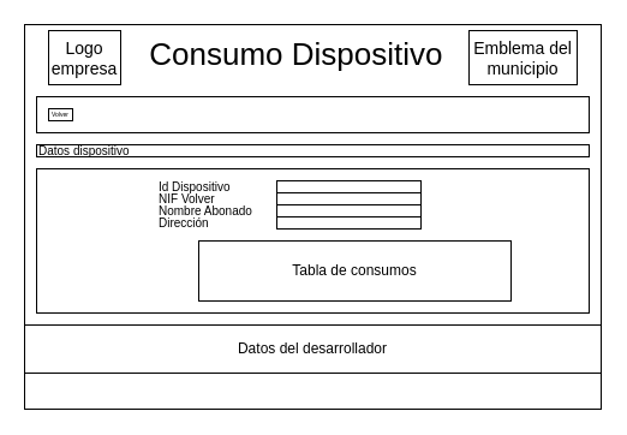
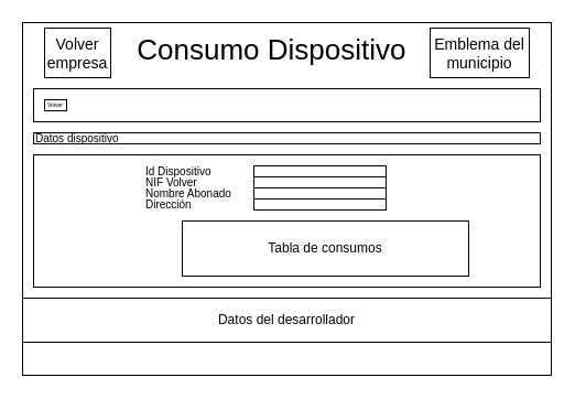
- <mxCell id="4" value="Logo&lt;br style=&quot;font-size: 14px;&quot;&gt;empresa" style="rounded=0;whiteSpace=wrap;html=1;fontSize=14;" vertex="1" parent="1"><mxGeometry x="40" y="25" width="60" height="45" as="geometry" /></mxCell>
+ <mxCell id="4" value="Volver&lt;br style=&quot;font-size: 14px;&quot;&gt;empresa" style="rounded=0;whiteSpace=wrap;html=1;fontSize=14;" vertex="1" parent="1"><mxGeometry x="40" y="25" width="60" height="45" as="geometry" /></mxCell>
